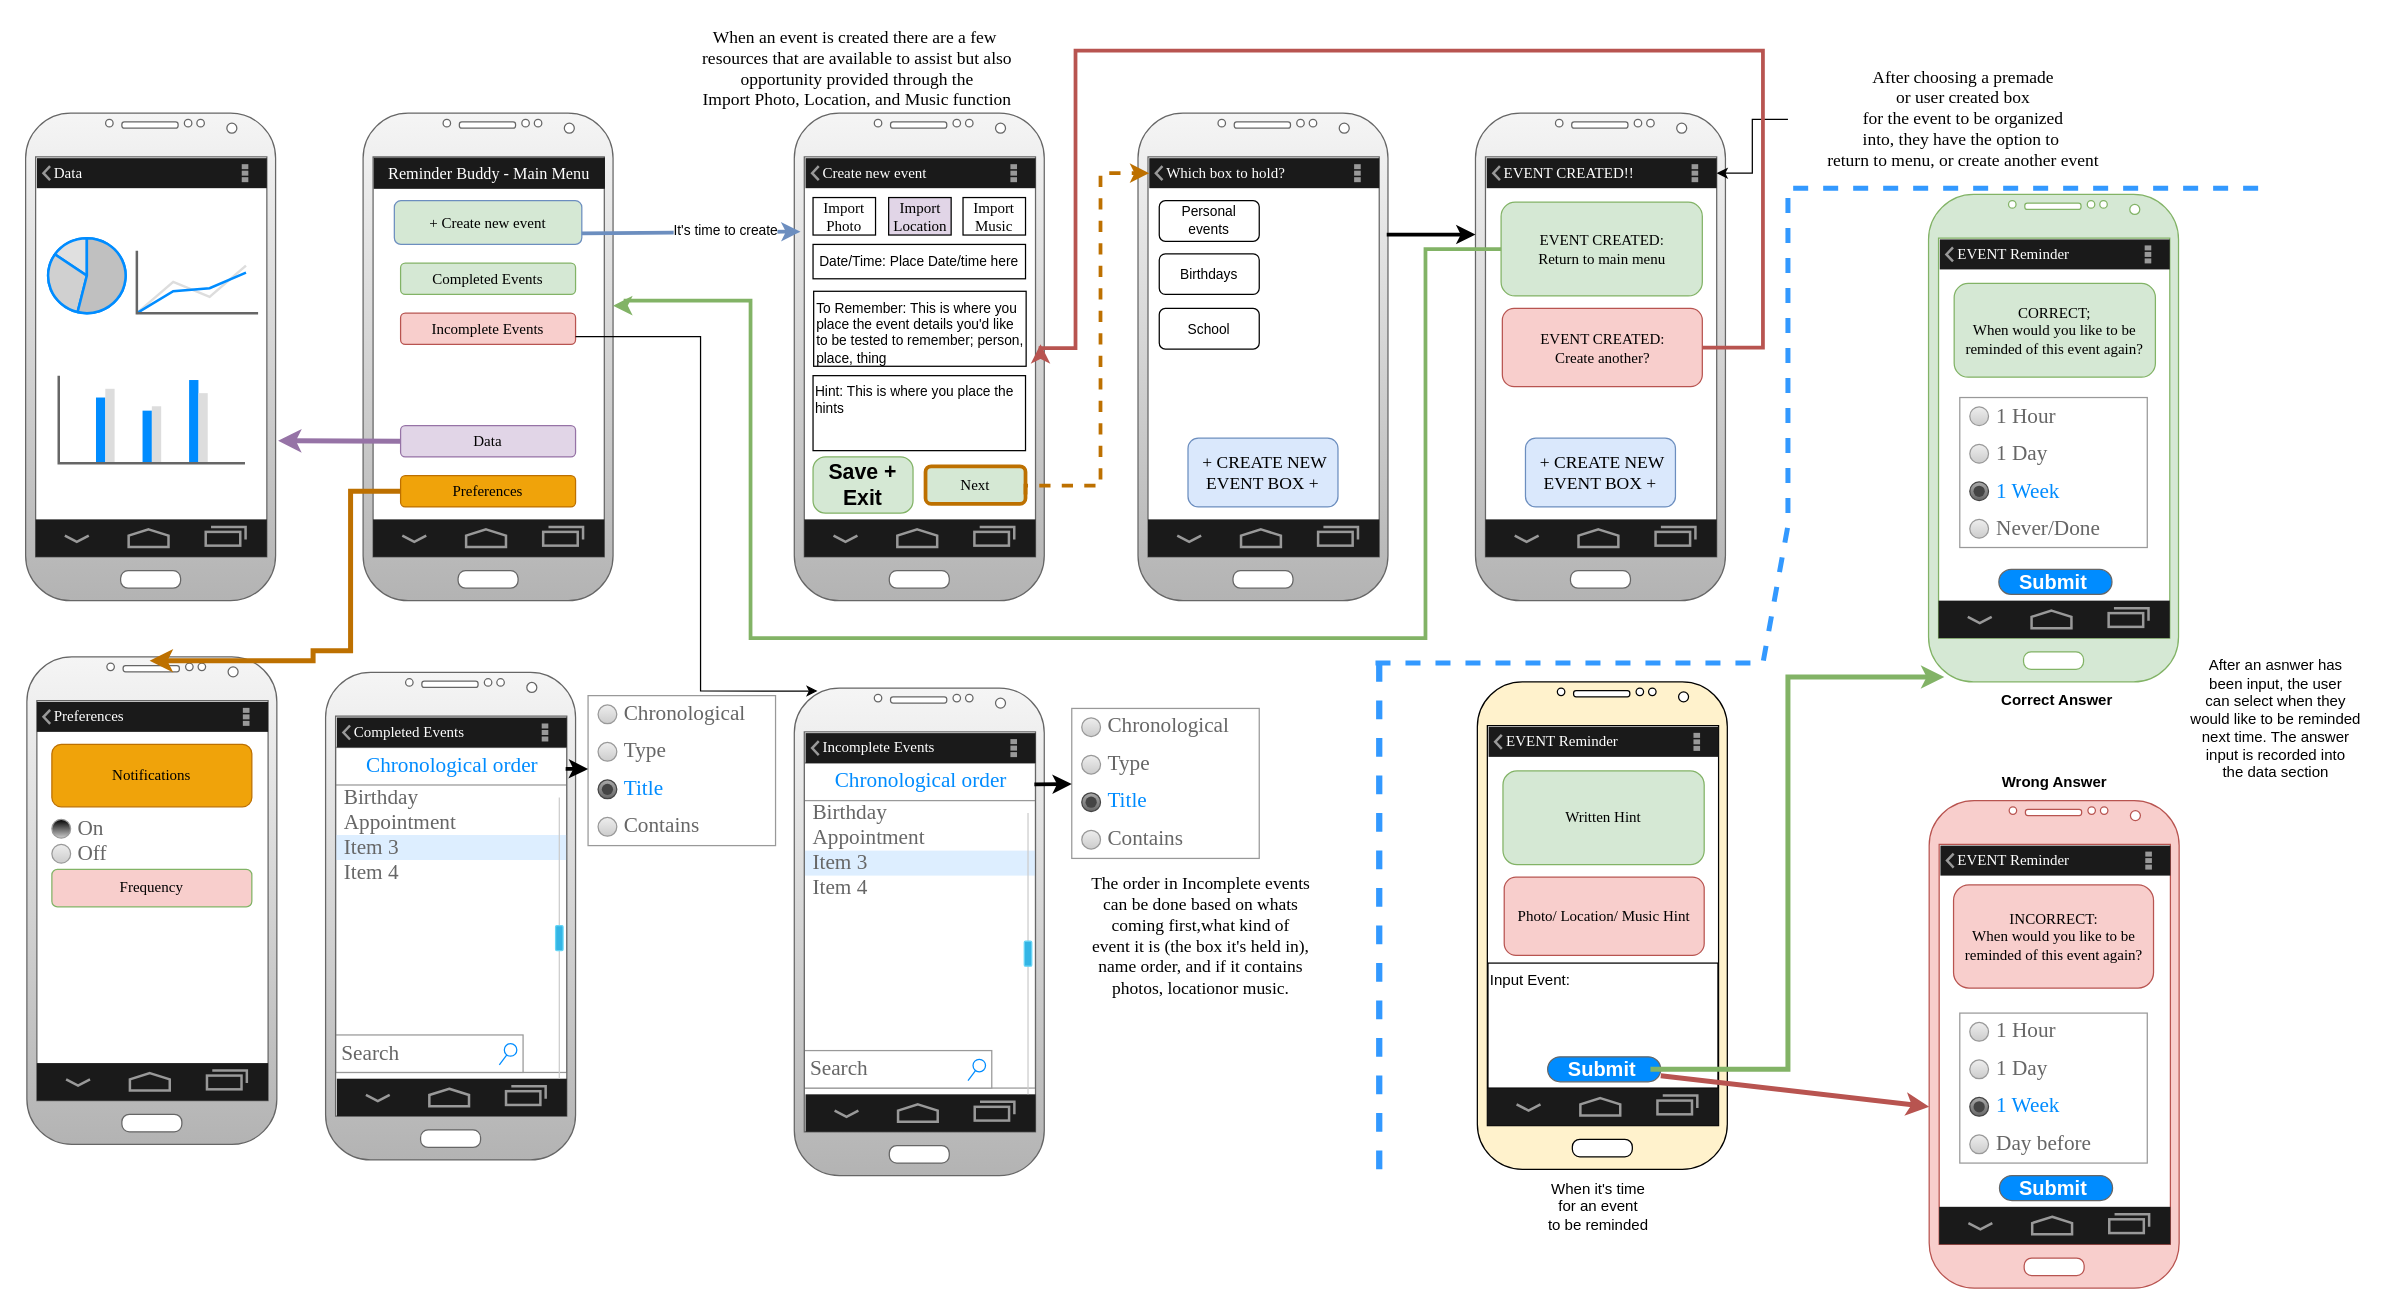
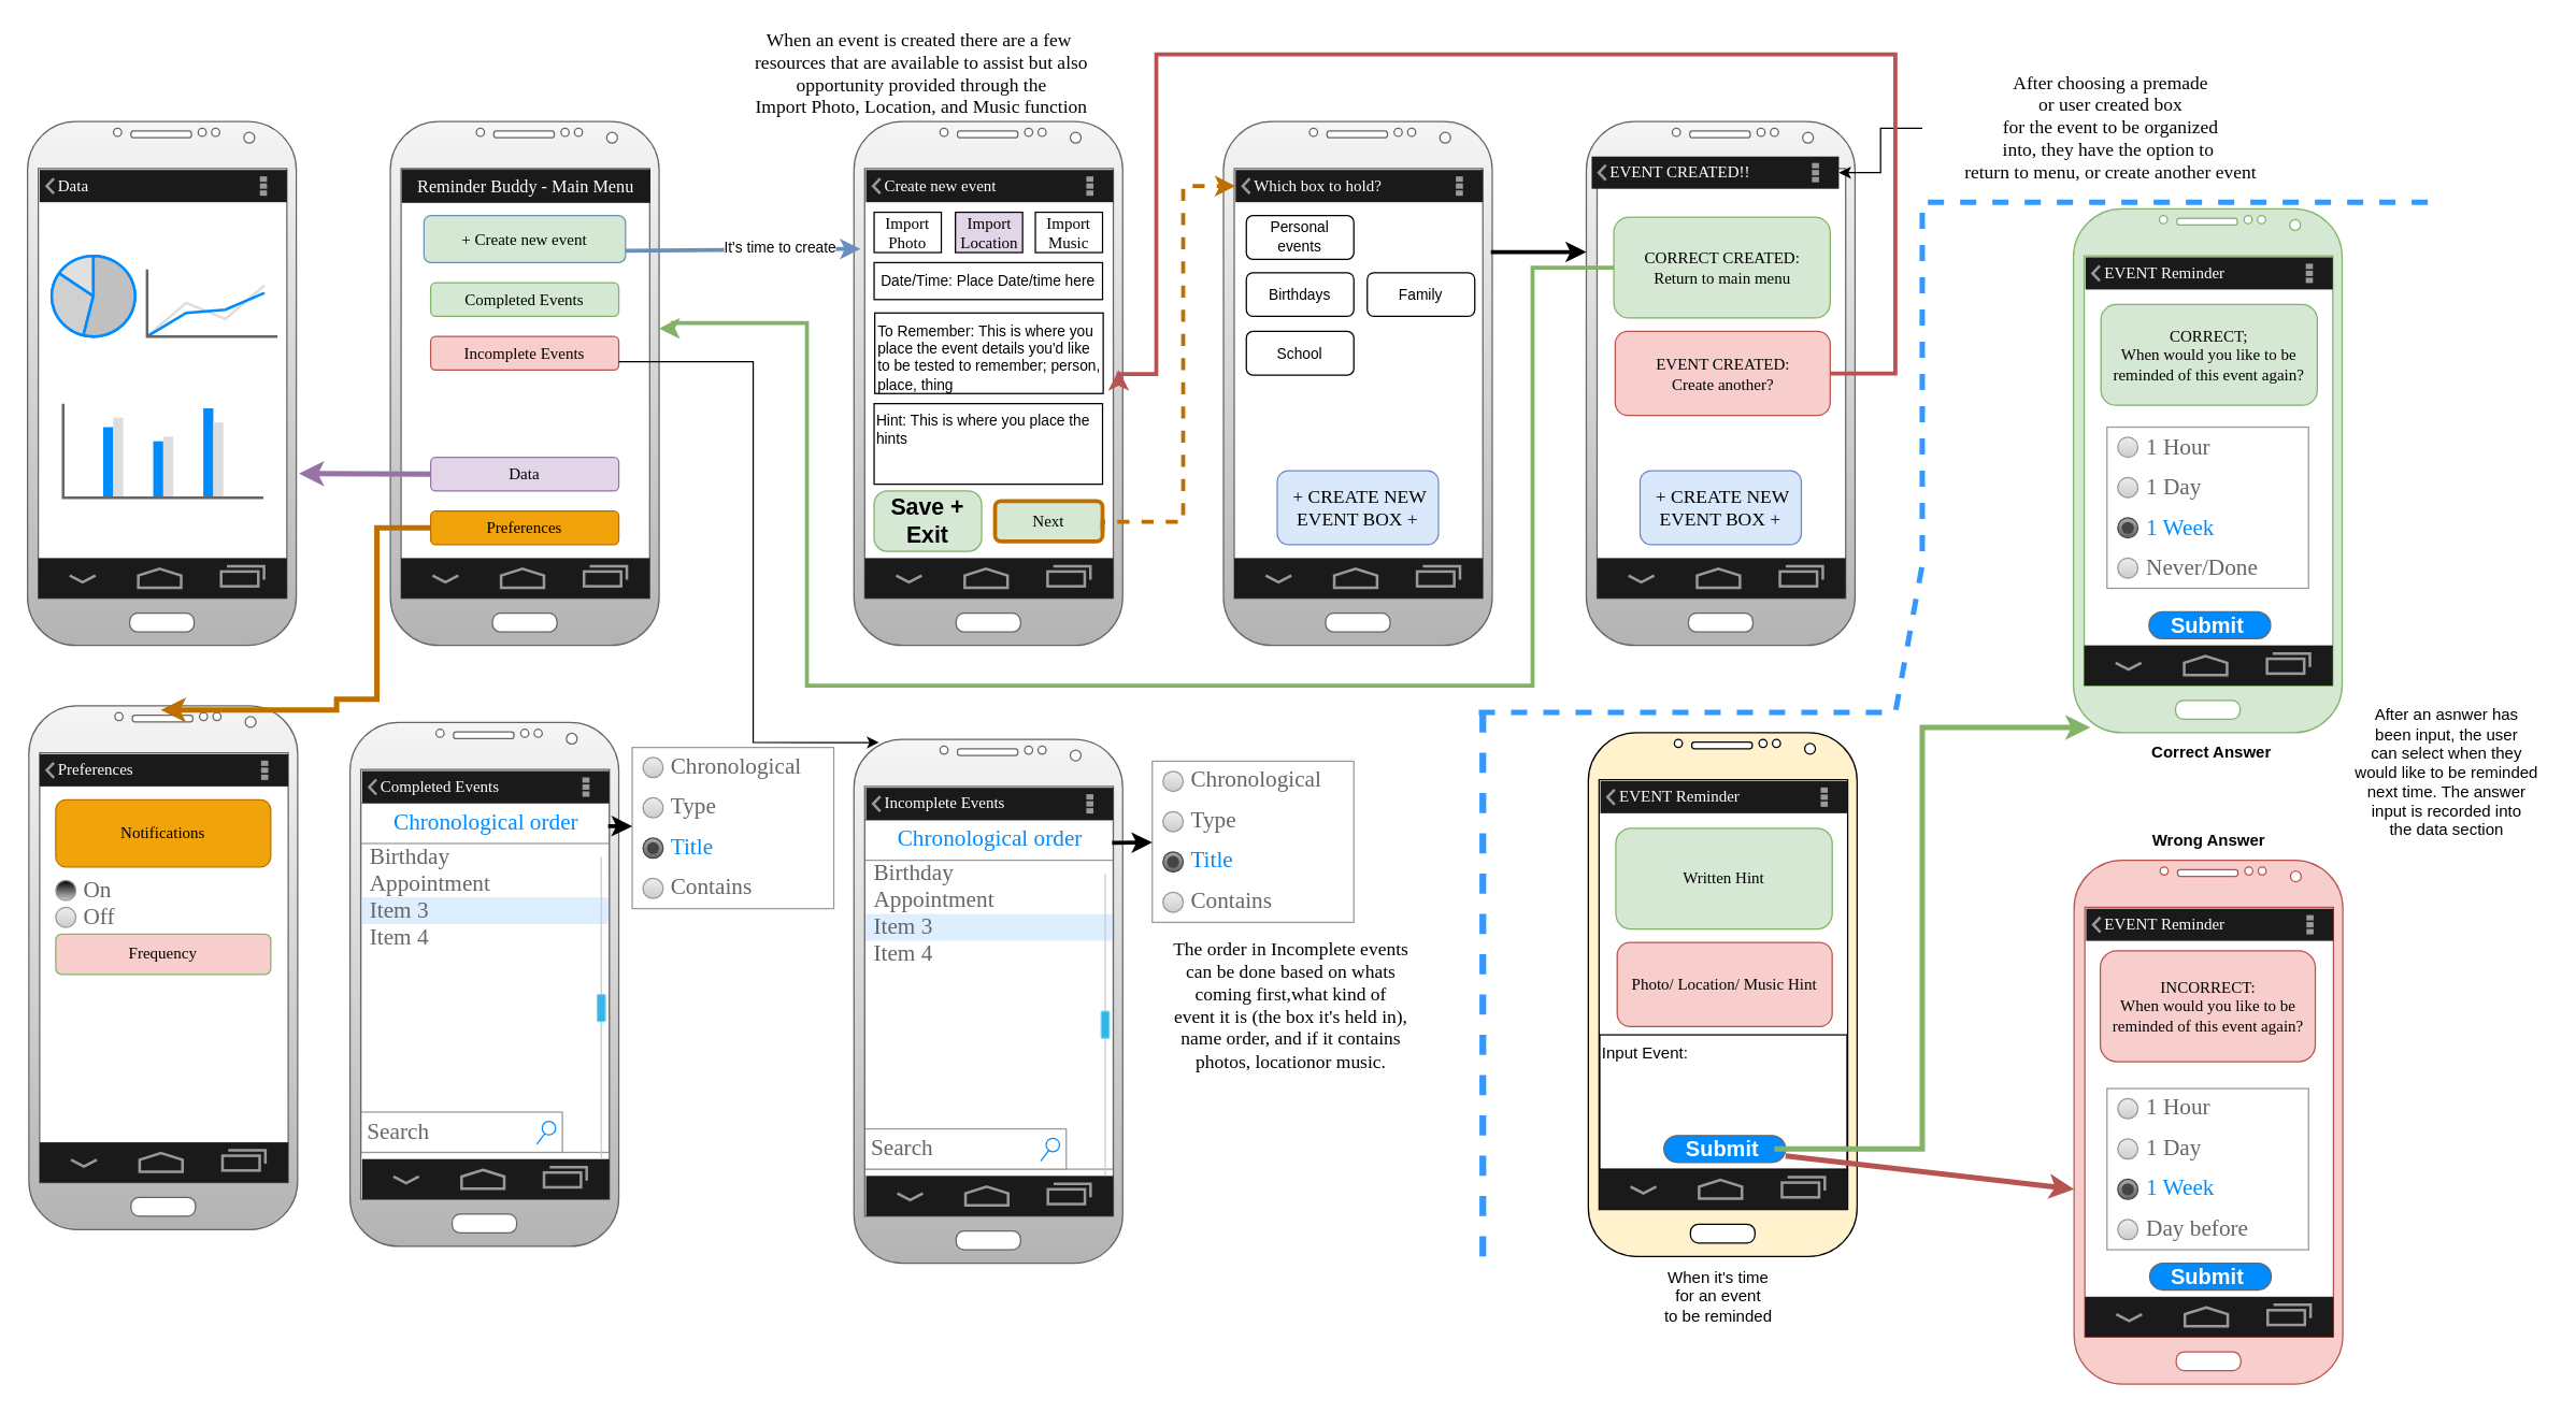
- <mxCell id="55" value="EVENT CREATED!!" style="strokeWidth=1;html=1;shadow=0;dashed=0;shape=mxgraph.android.action_bar;fillColor=#1A1A1A;strokeColor=#c0c0c0;strokeWidth=2;fontColor=#FFFFFF;align=left;spacingLeft=12;container=0;fontFamily=Comic Sans MS;" parent="1" vertex="1"><mxGeometry x="1189" y="126" width="184" height="24" as="geometry" /></mxCell>
+ <mxCell id="55" value="EVENT CREATED!!" style="strokeWidth=1;html=1;shadow=0;dashed=0;shape=mxgraph.android.action_bar;fillColor=#1A1A1A;strokeColor=#c0c0c0;strokeWidth=2;fontColor=#FFFFFF;align=left;spacingLeft=12;container=0;fontFamily=Comic Sans MS;" parent="1" vertex="1"><mxGeometry x="1184" y="116" width="184" height="24" as="geometry" /></mxCell>
- <mxCell id="69" value="EVENT CREATED:&lt;br&gt;Return to main menu" style="rounded=1;html=1;shadow=0;dashed=0;whiteSpace=wrap;fontSize=12;fillColor=#d5e8d4;align=center;strokeColor=#82b366;fontFamily=Comic Sans MS;" parent="1" vertex="1"><mxGeometry x="1200.5" y="161.25" width="161" height="75" as="geometry" /></mxCell>
+ <mxCell id="69" value="CORRECT CREATED:&lt;br&gt;Return to main menu" style="rounded=1;html=1;shadow=0;dashed=0;whiteSpace=wrap;fontSize=12;fillColor=#d5e8d4;align=center;strokeColor=#82b366;fontFamily=Comic Sans MS;" parent="1" vertex="1"><mxGeometry x="1200.5" y="161.25" width="161" height="75" as="geometry" /></mxCell>
+ <mxCell id="51" value="Family" style="rounded=1;whiteSpace=wrap;html=1;fontSize=11;strokeColor=#000000;strokeWidth=1;" parent="1" vertex="1"><mxGeometry x="1017" y="202.5" width="80" height="32.5" as="geometry" /></mxCell>
